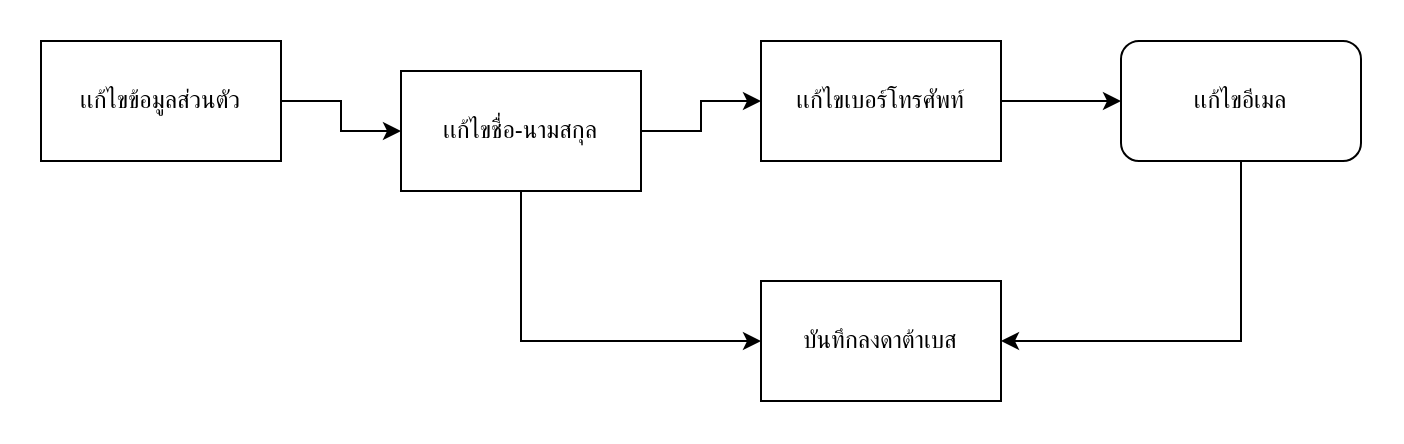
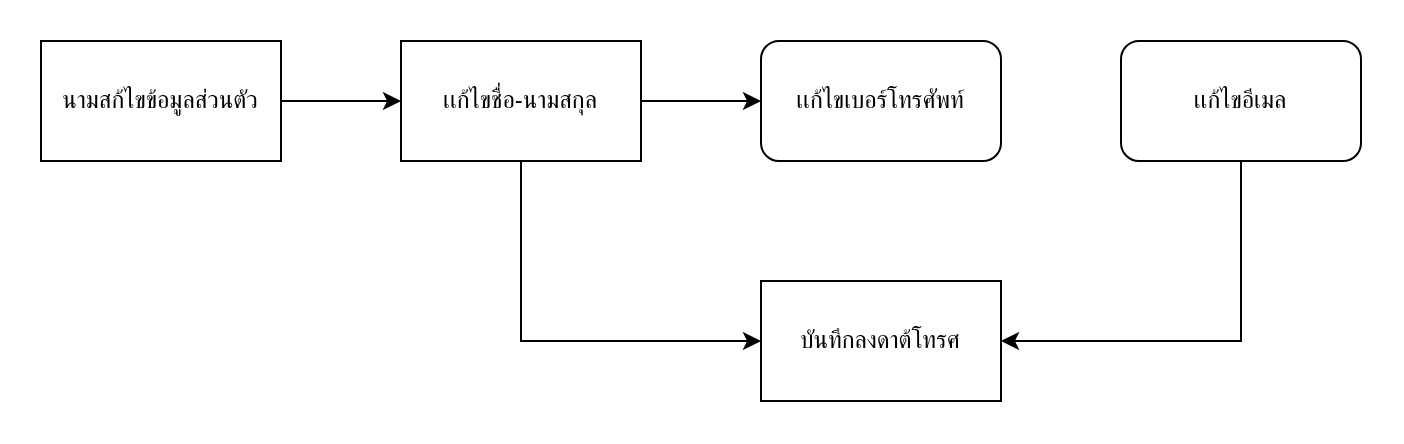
- <mxCell id="3" value="เเก้ไขข้อมูลส่วนตัว" style="rounded=0;whiteSpace=wrap;html=1;" parent="1" vertex="1"><mxGeometry x="20" y="20" width="120" height="60" as="geometry" /></mxCell>
+ <mxCell id="3" value="นามสก้ไขข้อมูลส่วนตัว" style="rounded=0;whiteSpace=wrap;html=1;" parent="1" vertex="1"><mxGeometry x="20" y="20" width="120" height="60" as="geometry" /></mxCell>
- <mxCell id="8" value="เเก้ไขเบอร์โทรศัพท์" style="rounded=0;whiteSpace=wrap;html=1;" parent="1" vertex="1"><mxGeometry x="380" y="20" width="120" height="60" as="geometry" /></mxCell>
+ <mxCell id="8" value="เเก้ไขเบอร์โทรศัพท์" style="whiteSpace=wrap;html=1;rounded=1;" parent="1" vertex="1"><mxGeometry x="380" y="20" width="120" height="60" as="geometry" /></mxCell>
- <mxCell id="7" style="edgeStyle=orthogonalEdgeStyle;rounded=0;orthogonalLoop=1;jettySize=auto;html=1;exitX=1;exitY=0.5;exitDx=0;exitDy=0;entryX=0;entryY=0.5;entryDx=0;entryDy=0;" parent="1" source="8" target="11" edge="1"><mxGeometry relative="1" as="geometry" /></mxCell>
- <mxCell id="6" value="เเก้ไขชื่อ-นามสกุล" style="rounded=0;whiteSpace=wrap;html=1;" parent="1" vertex="1"><mxGeometry x="200" y="35" width="120" height="60" as="geometry" /></mxCell>
+ <mxCell id="6" value="เเก้ไขชื่อ-นามสกุล" style="rounded=0;whiteSpace=wrap;html=1;" parent="1" vertex="1"><mxGeometry x="200" y="20" width="120" height="60" as="geometry" /></mxCell>
- <mxCell id="9" value="บันทึกลงดาต้าเบส" style="rounded=0;whiteSpace=wrap;html=1;" parent="1" vertex="1"><mxGeometry x="380" y="140" width="120" height="60" as="geometry" /></mxCell>
+ <mxCell id="9" value="บันทึกลงดาต้โทรศ" style="rounded=0;whiteSpace=wrap;html=1;" parent="1" vertex="1"><mxGeometry x="380" y="140" width="120" height="60" as="geometry" /></mxCell>
